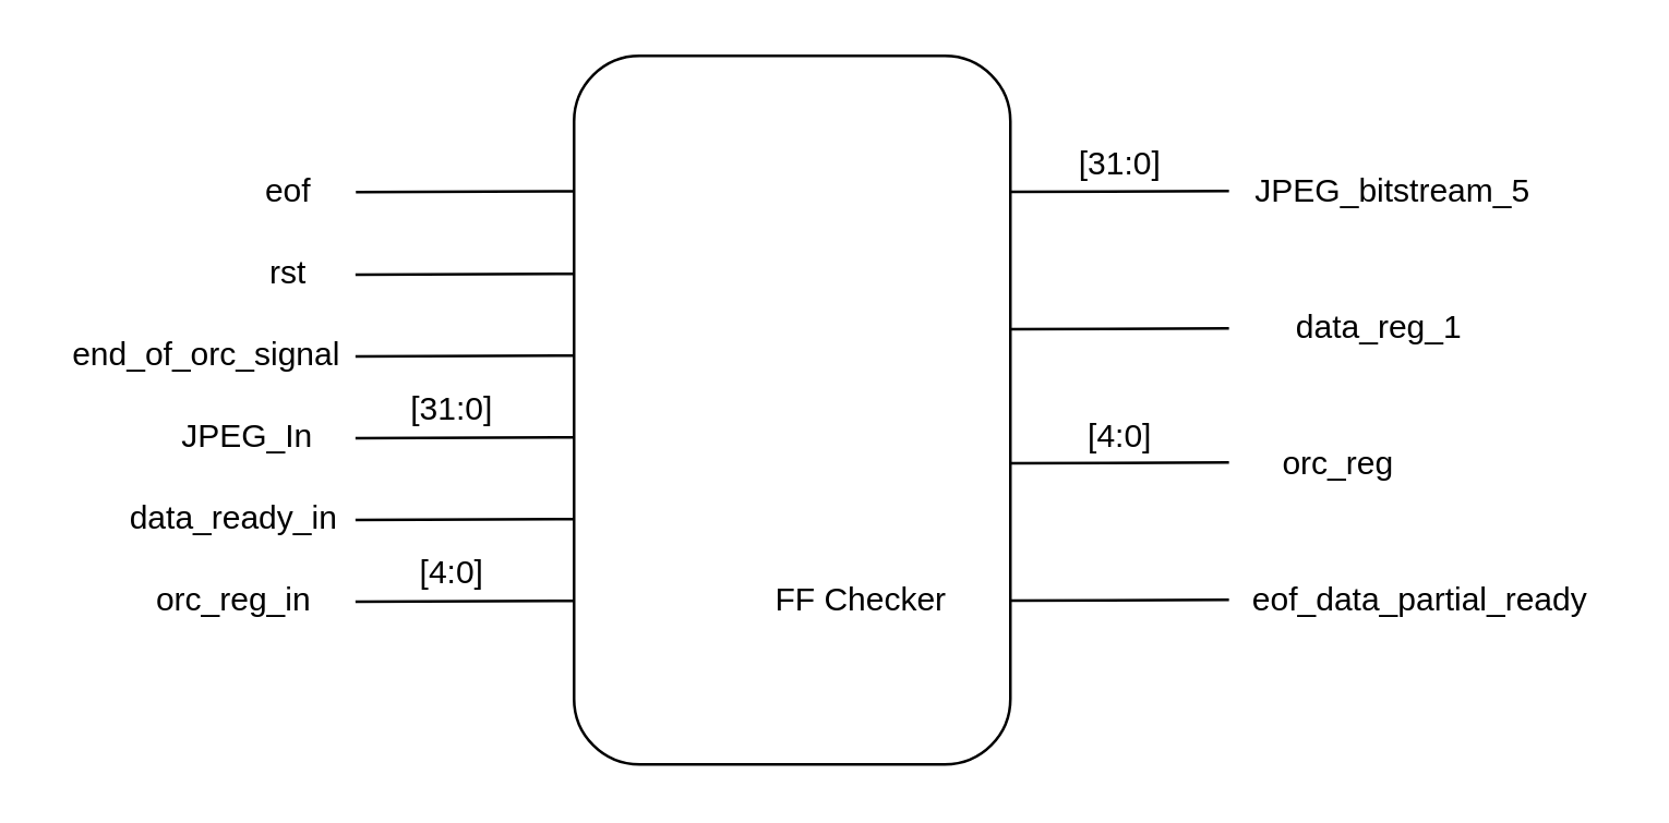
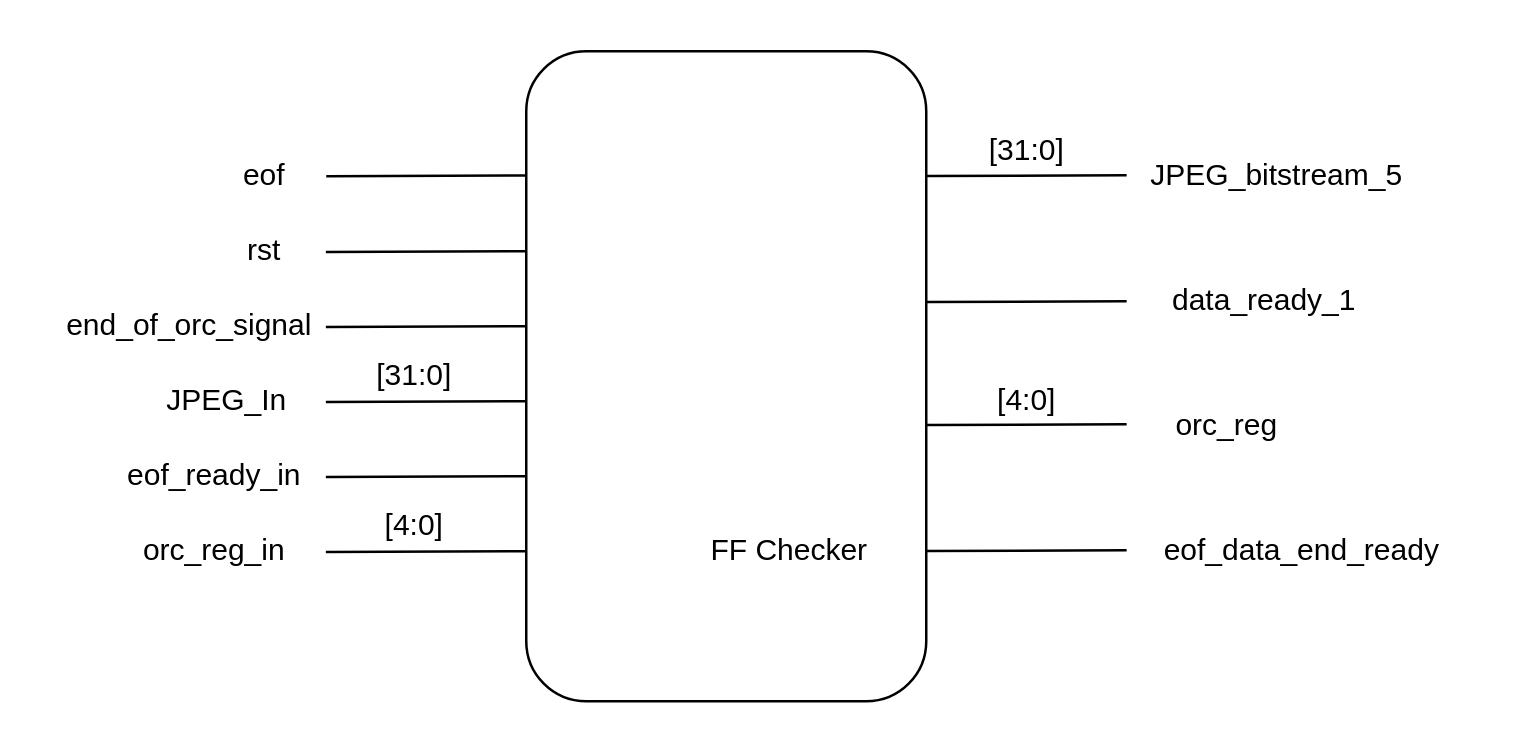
- <mxCell id="25" value="data_reg_1" style="text;html=1;align=center;verticalAlign=middle;resizable=0;points=[];autosize=1;" vertex="1" parent="1"><mxGeometry x="460" y="110" width="90" height="20" as="geometry" /></mxCell>
+ <mxCell id="25" value="data_ready_1" style="text;html=1;align=center;verticalAlign=middle;resizable=0;points=[];autosize=1;" vertex="1" parent="1"><mxGeometry x="460" y="110" width="90" height="20" as="geometry" /></mxCell>
- <mxCell id="15" value="data_ready_in" style="text;html=1;align=center;verticalAlign=middle;resizable=0;points=[];autosize=1;" vertex="1" parent="1"><mxGeometry x="40" y="180" width="90" height="20" as="geometry" /></mxCell>
+ <mxCell id="15" value="eof_ready_in" style="text;html=1;align=center;verticalAlign=middle;resizable=0;points=[];autosize=1;" vertex="1" parent="1"><mxGeometry x="40" y="180" width="90" height="20" as="geometry" /></mxCell>
- <mxCell id="26" value="eof_data_partial_ready" style="text;html=1;align=center;verticalAlign=middle;resizable=0;points=[];autosize=1;" vertex="1" parent="1"><mxGeometry x="450" y="210" width="140" height="20" as="geometry" /></mxCell>
+ <mxCell id="26" value="eof_data_end_ready" style="text;html=1;align=center;verticalAlign=middle;resizable=0;points=[];autosize=1;" vertex="1" parent="1"><mxGeometry x="450" y="210" width="140" height="20" as="geometry" /></mxCell>
